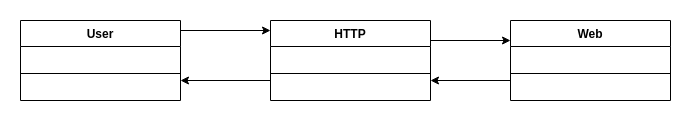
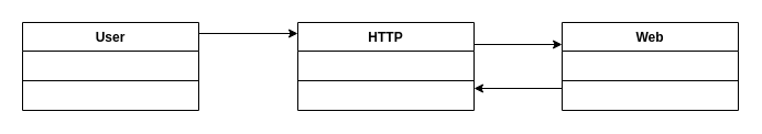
- <mxCell id="11" value="" style="endArrow=classic;html=1;rounded=0;exitX=0;exitY=0.75;exitDx=0;exitDy=0;entryX=1;entryY=0.75;entryDx=0;entryDy=0;" edge="1" parent="1" source="6" target="2"><mxGeometry width="50" height="50" relative="1" as="geometry"><mxPoint x="360" y="250" as="sourcePoint" /><mxPoint x="410" y="200" as="targetPoint" /></mxGeometry></mxCell>
